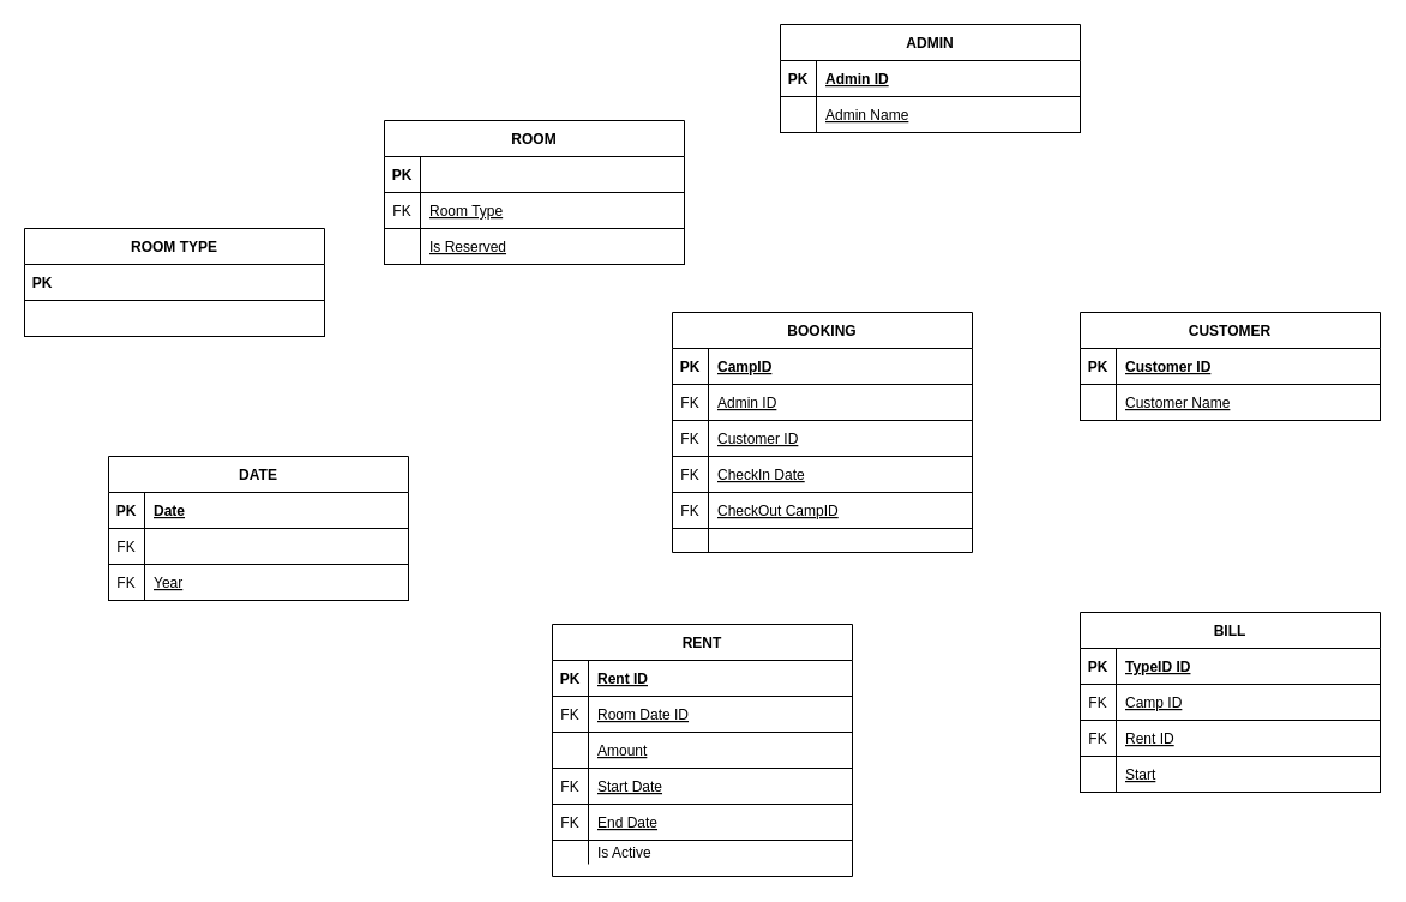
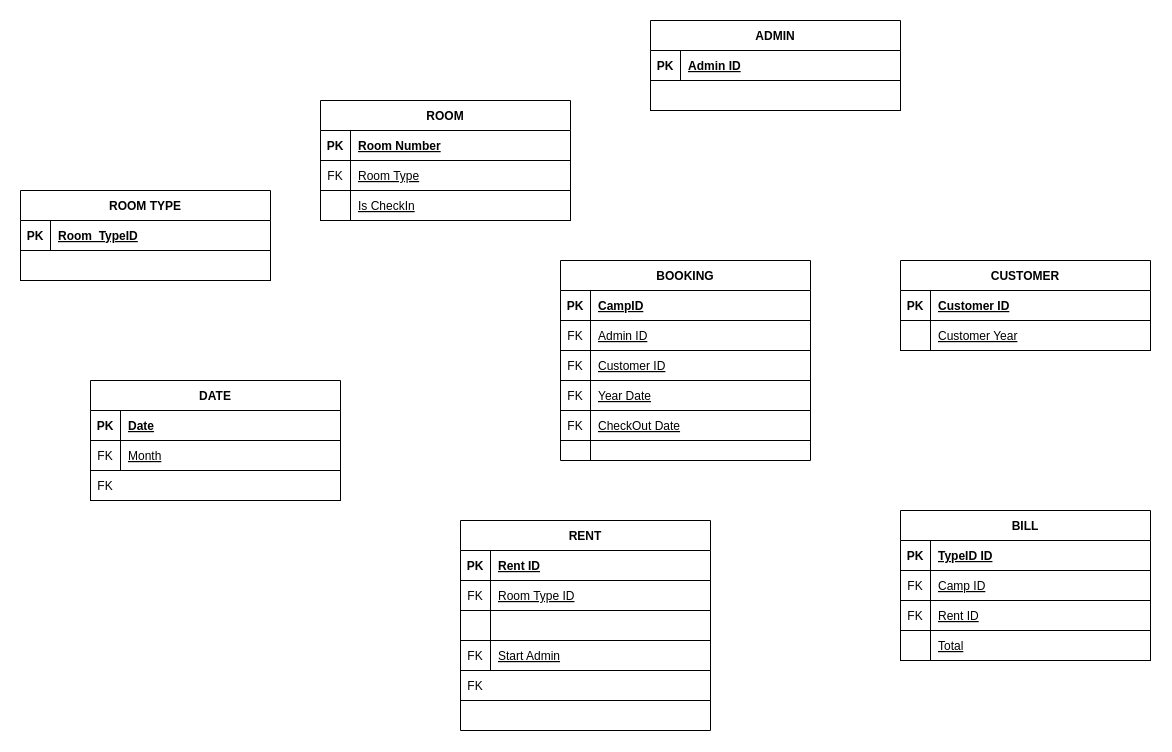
- <mxCell id="27" value="Admin Name" style="shape=partialRectangle;overflow=hidden;connectable=0;fillColor=none;top=0;left=0;bottom=0;right=0;align=left;spacingLeft=6;fontStyle=4;" vertex="1" parent="25"><mxGeometry x="30" width="220" height="30" as="geometry" /></mxCell>
+ <mxCell id="86" value="Room Number" style="shape=partialRectangle;overflow=hidden;connectable=0;fillColor=none;top=0;left=0;bottom=0;right=0;align=left;spacingLeft=6;fontStyle=5;" vertex="1" parent="84"><mxGeometry x="30" width="220" height="30" as="geometry" /></mxCell>
- <mxCell id="92" value="Is Reserved" style="shape=partialRectangle;overflow=hidden;connectable=0;fillColor=none;top=0;left=0;bottom=0;right=0;align=left;spacingLeft=6;fontStyle=4;" vertex="1" parent="90"><mxGeometry x="30" width="220" height="30" as="geometry" /></mxCell>
+ <mxCell id="92" value="Is CheckIn" style="shape=partialRectangle;overflow=hidden;connectable=0;fillColor=none;top=0;left=0;bottom=0;right=0;align=left;spacingLeft=6;fontStyle=4;" vertex="1" parent="90"><mxGeometry x="30" width="220" height="30" as="geometry" /></mxCell>
+ <mxCell id="80" value="Room_TypeID" style="shape=partialRectangle;overflow=hidden;connectable=0;fillColor=none;top=0;left=0;bottom=0;right=0;align=left;spacingLeft=6;fontStyle=5;" vertex="1" parent="78"><mxGeometry x="30" width="220" height="30" as="geometry" /></mxCell>
- <mxCell id="34" value="Customer Name" style="shape=partialRectangle;overflow=hidden;connectable=0;fillColor=none;top=0;left=0;bottom=0;right=0;align=left;spacingLeft=6;fontStyle=4;" vertex="1" parent="32"><mxGeometry x="30" width="220" height="30" as="geometry" /></mxCell>
+ <mxCell id="34" value="Customer Year" style="shape=partialRectangle;overflow=hidden;connectable=0;fillColor=none;top=0;left=0;bottom=0;right=0;align=left;spacingLeft=6;fontStyle=4;" vertex="1" parent="32"><mxGeometry x="30" width="220" height="30" as="geometry" /></mxCell>
- <mxCell id="14" value="CheckIn Date" style="shape=partialRectangle;overflow=hidden;connectable=0;fillColor=none;top=0;left=0;bottom=0;right=0;align=left;spacingLeft=6;fontStyle=4;" vertex="1" parent="12"><mxGeometry x="30" width="220" height="30" as="geometry" /></mxCell>
+ <mxCell id="14" value="Year Date" style="shape=partialRectangle;overflow=hidden;connectable=0;fillColor=none;top=0;left=0;bottom=0;right=0;align=left;spacingLeft=6;fontStyle=4;" vertex="1" parent="12"><mxGeometry x="30" width="220" height="30" as="geometry" /></mxCell>
- <mxCell id="17" value="CheckOut CampID" style="shape=partialRectangle;overflow=hidden;connectable=0;fillColor=none;top=0;left=0;bottom=0;right=0;align=left;spacingLeft=6;fontStyle=4;" vertex="1" parent="15"><mxGeometry x="30" width="220" height="30" as="geometry" /></mxCell>
+ <mxCell id="17" value="CheckOut Date" style="shape=partialRectangle;overflow=hidden;connectable=0;fillColor=none;top=0;left=0;bottom=0;right=0;align=left;spacingLeft=6;fontStyle=4;" vertex="1" parent="15"><mxGeometry x="30" width="220" height="30" as="geometry" /></mxCell>
+ <mxCell id="73" value="Month" style="shape=partialRectangle;overflow=hidden;connectable=0;fillColor=none;top=0;left=0;bottom=0;right=0;align=left;spacingLeft=6;fontStyle=4;" vertex="1" parent="71"><mxGeometry x="30" width="220" height="30" as="geometry" /></mxCell>
- <mxCell id="76" value="Year" style="shape=partialRectangle;overflow=hidden;connectable=0;fillColor=none;top=0;left=0;bottom=0;right=0;align=left;spacingLeft=6;fontStyle=4;" vertex="1" parent="74"><mxGeometry x="30" width="220" height="30" as="geometry" /></mxCell>
- <mxCell id="54" value="Room Date ID" style="shape=partialRectangle;overflow=hidden;connectable=0;fillColor=none;top=0;left=0;bottom=0;right=0;align=left;spacingLeft=6;fontStyle=4;" vertex="1" parent="52"><mxGeometry x="30" width="220" height="30" as="geometry" /></mxCell>
+ <mxCell id="54" value="Room Type ID" style="shape=partialRectangle;overflow=hidden;connectable=0;fillColor=none;top=0;left=0;bottom=0;right=0;align=left;spacingLeft=6;fontStyle=4;" vertex="1" parent="52"><mxGeometry x="30" width="220" height="30" as="geometry" /></mxCell>
- <mxCell id="57" value="Amount" style="shape=partialRectangle;overflow=hidden;connectable=0;fillColor=none;top=0;left=0;bottom=0;right=0;align=left;spacingLeft=6;fontStyle=4;" vertex="1" parent="55"><mxGeometry x="30" width="220" height="30" as="geometry" /></mxCell>
- <mxCell id="47" value="Start" style="shape=partialRectangle;overflow=hidden;connectable=0;fillColor=none;top=0;left=0;bottom=0;right=0;align=left;spacingLeft=6;fontStyle=4;" vertex="1" parent="45"><mxGeometry x="30" width="220" height="30" as="geometry" /></mxCell>
+ <mxCell id="47" value="Total" style="shape=partialRectangle;overflow=hidden;connectable=0;fillColor=none;top=0;left=0;bottom=0;right=0;align=left;spacingLeft=6;fontStyle=4;" vertex="1" parent="45"><mxGeometry x="30" width="220" height="30" as="geometry" /></mxCell>
- <mxCell id="60" value="Start Date" style="shape=partialRectangle;overflow=hidden;connectable=0;fillColor=none;top=0;left=0;bottom=0;right=0;align=left;spacingLeft=6;fontStyle=4;" vertex="1" parent="58"><mxGeometry x="30" width="220" height="30" as="geometry" /></mxCell>
+ <mxCell id="60" value="Start Admin" style="shape=partialRectangle;overflow=hidden;connectable=0;fillColor=none;top=0;left=0;bottom=0;right=0;align=left;spacingLeft=6;fontStyle=4;" vertex="1" parent="58"><mxGeometry x="30" width="220" height="30" as="geometry" /></mxCell>
- <mxCell id="63" value="End Date" style="shape=partialRectangle;overflow=hidden;connectable=0;fillColor=none;top=0;left=0;bottom=0;right=0;align=left;spacingLeft=6;fontStyle=4;" vertex="1" parent="61"><mxGeometry x="30" width="220" height="30" as="geometry" /></mxCell>
- <mxCell id="66" value="Is Active" style="shape=partialRectangle;overflow=hidden;connectable=0;fillColor=none;top=0;left=0;bottom=0;right=0;align=left;spacingLeft=6;" vertex="1" parent="64"><mxGeometry x="30" width="220" height="20" as="geometry" /></mxCell>
